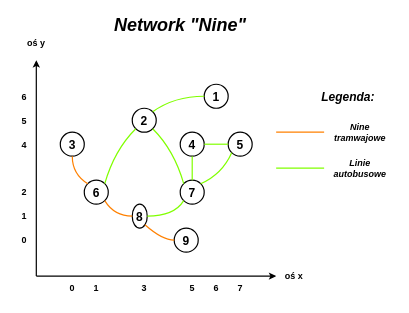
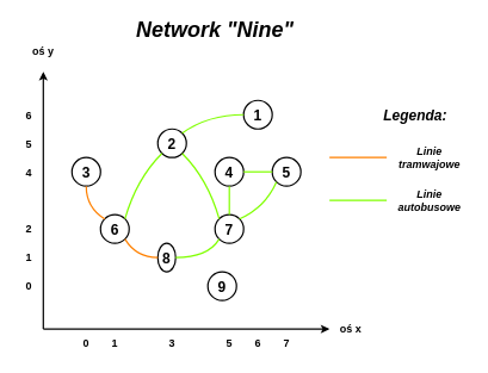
- <mxCell id="41" value="&lt;b&gt;&lt;i&gt;&lt;font style=&quot;font-size: 15px&quot;&gt;Nine tramwajowe&lt;/font&gt;&lt;/i&gt;&lt;/b&gt;" style="rounded=0;whiteSpace=wrap;html=1;strokeWidth=2;fillColor=none;fontSize=15;strokeColor=none;" vertex="1" parent="1"><mxGeometry x="540" y="200" width="120" height="40" as="geometry" /></mxCell>
+ <mxCell id="41" value="&lt;b&gt;&lt;i&gt;&lt;font style=&quot;font-size: 15px&quot;&gt;Linie tramwajowe&lt;/font&gt;&lt;/i&gt;&lt;/b&gt;" style="rounded=0;whiteSpace=wrap;html=1;strokeWidth=2;fillColor=none;fontSize=15;strokeColor=none;" vertex="1" parent="1"><mxGeometry x="540" y="200" width="120" height="40" as="geometry" /></mxCell>
- <mxCell id="27" value="" style="endArrow=none;html=1;fontSize=15;entryX=0;entryY=0.5;entryDx=0;entryDy=0;exitX=1;exitY=1;exitDx=0;exitDy=0;strokeWidth=2;curved=1;strokeColor=#FF8000;" edge="1" parent="1" source="5" target="2"><mxGeometry width="50" height="50" relative="1" as="geometry"><mxPoint x="20" y="570" as="sourcePoint" /><mxPoint x="70" y="520" as="targetPoint" /><Array as="points"><mxPoint x="270" y="400" /></Array></mxGeometry></mxCell>
